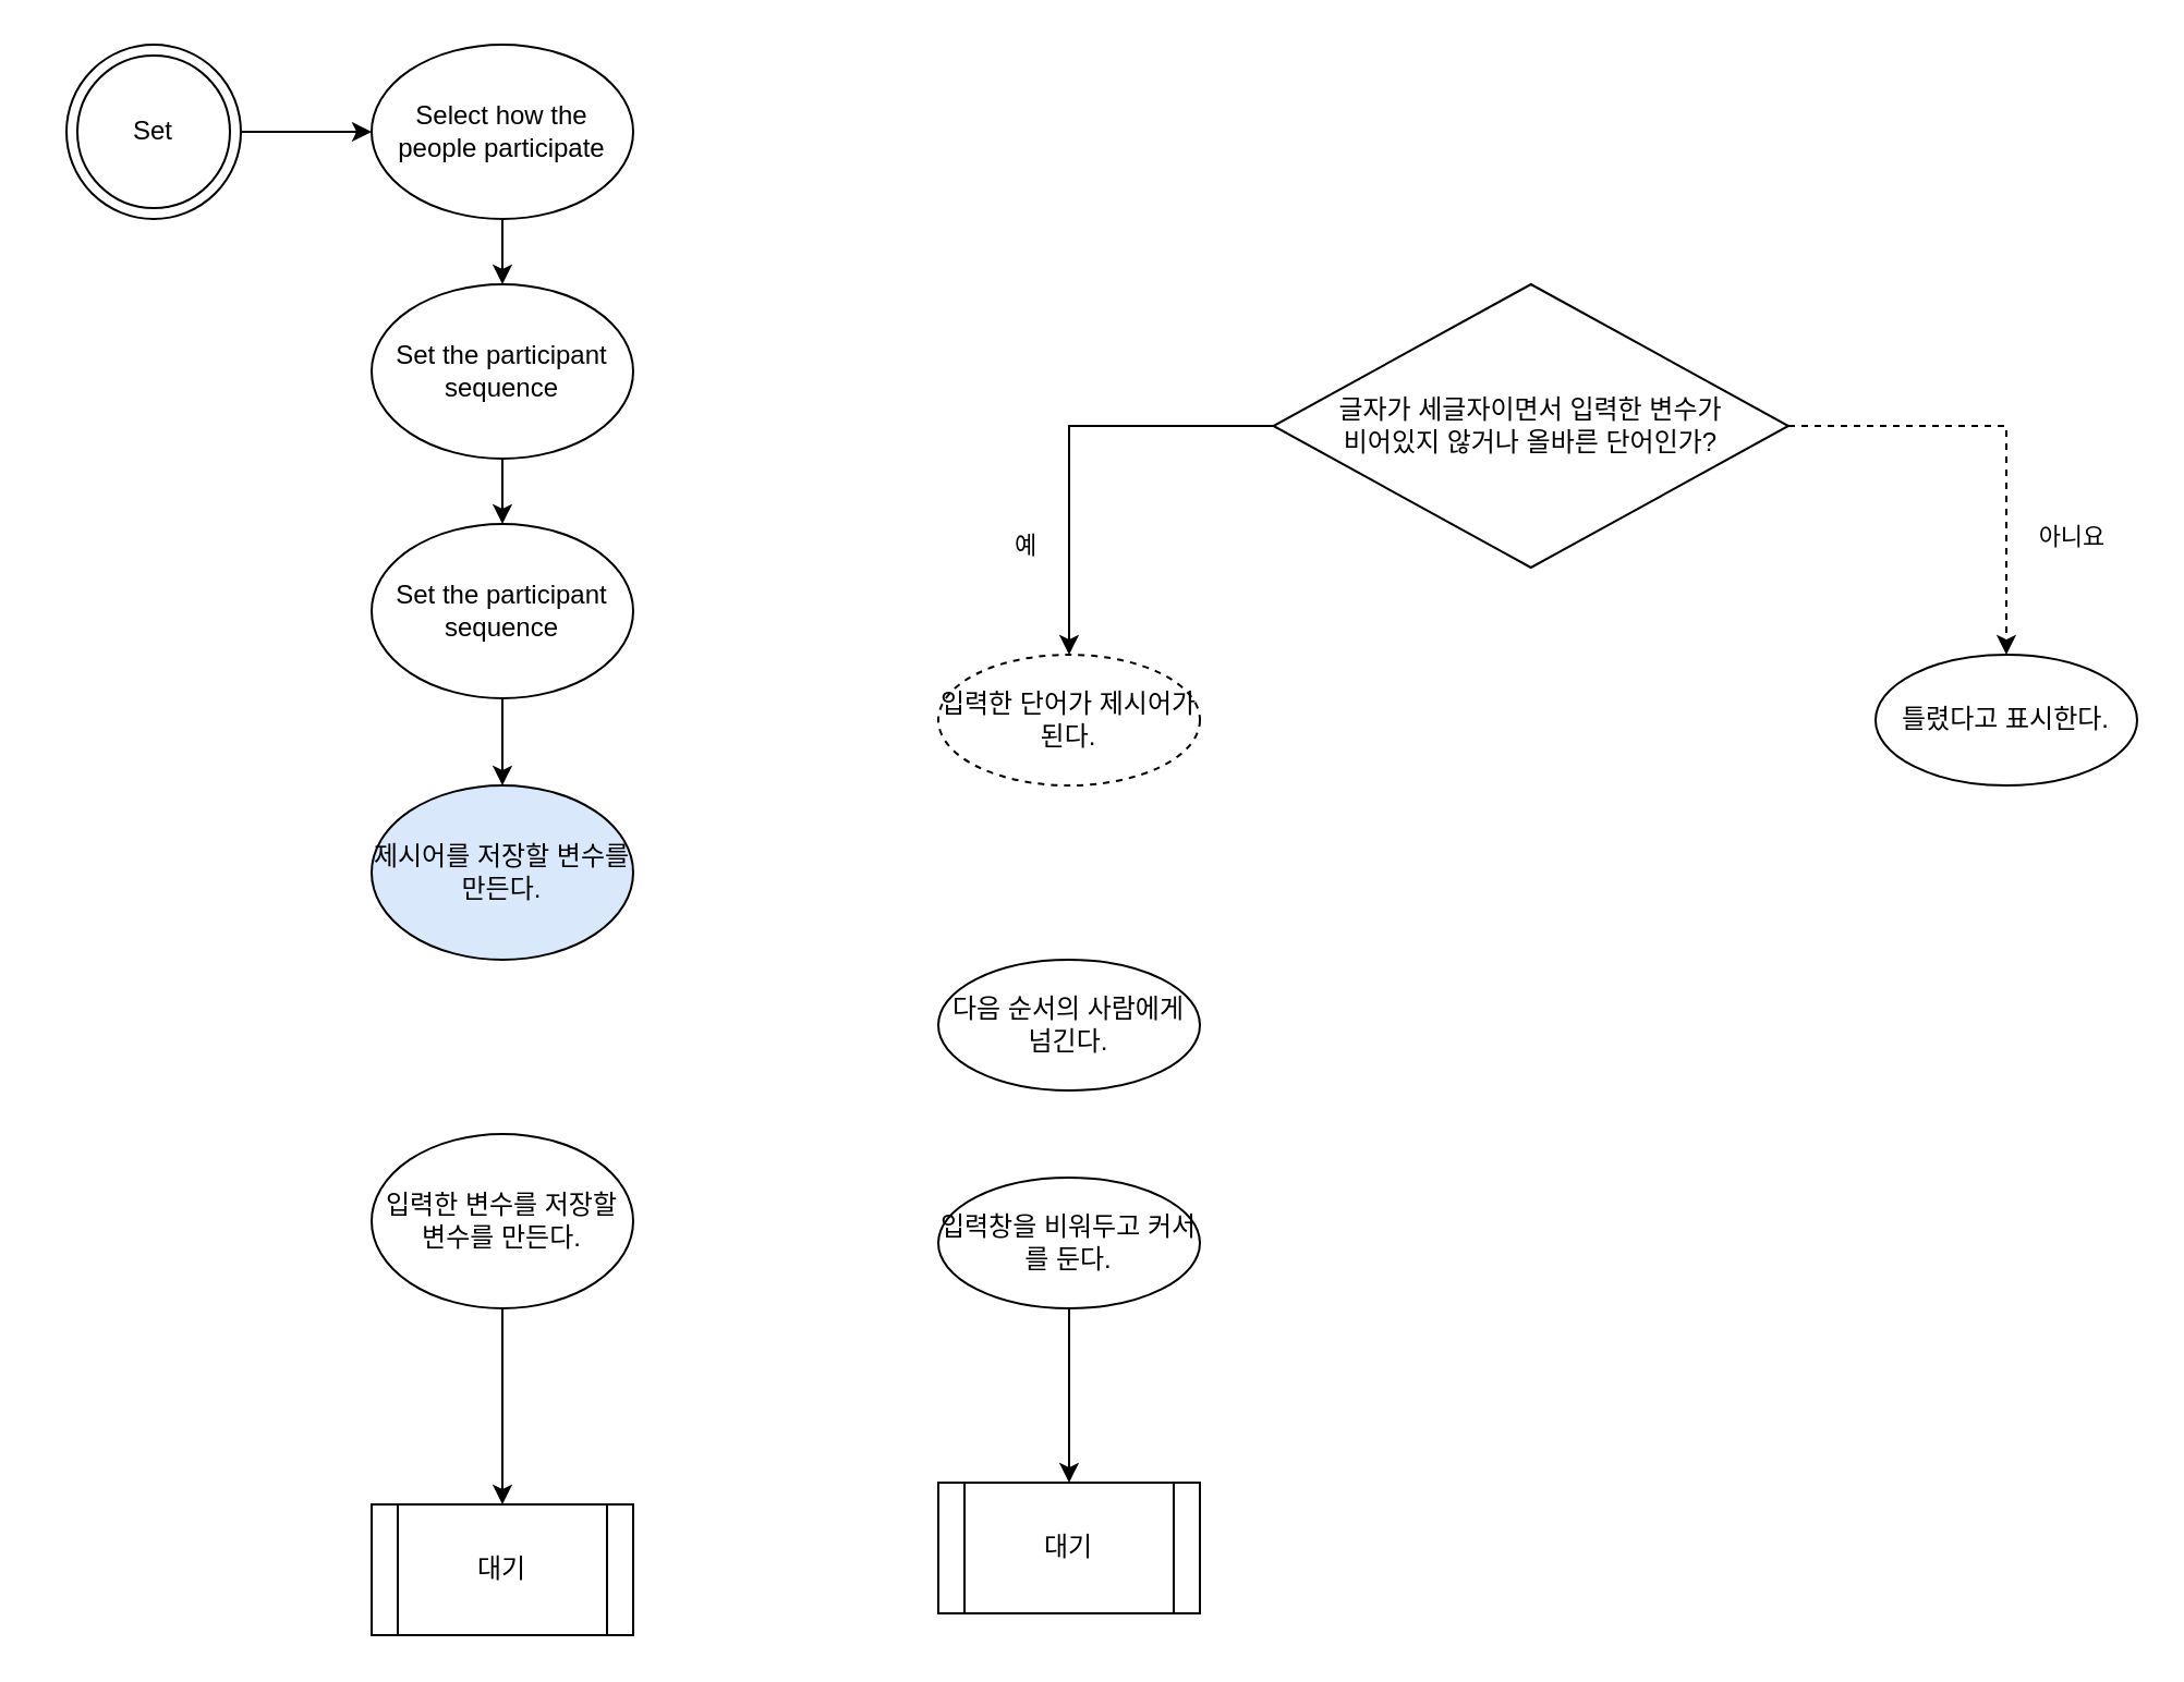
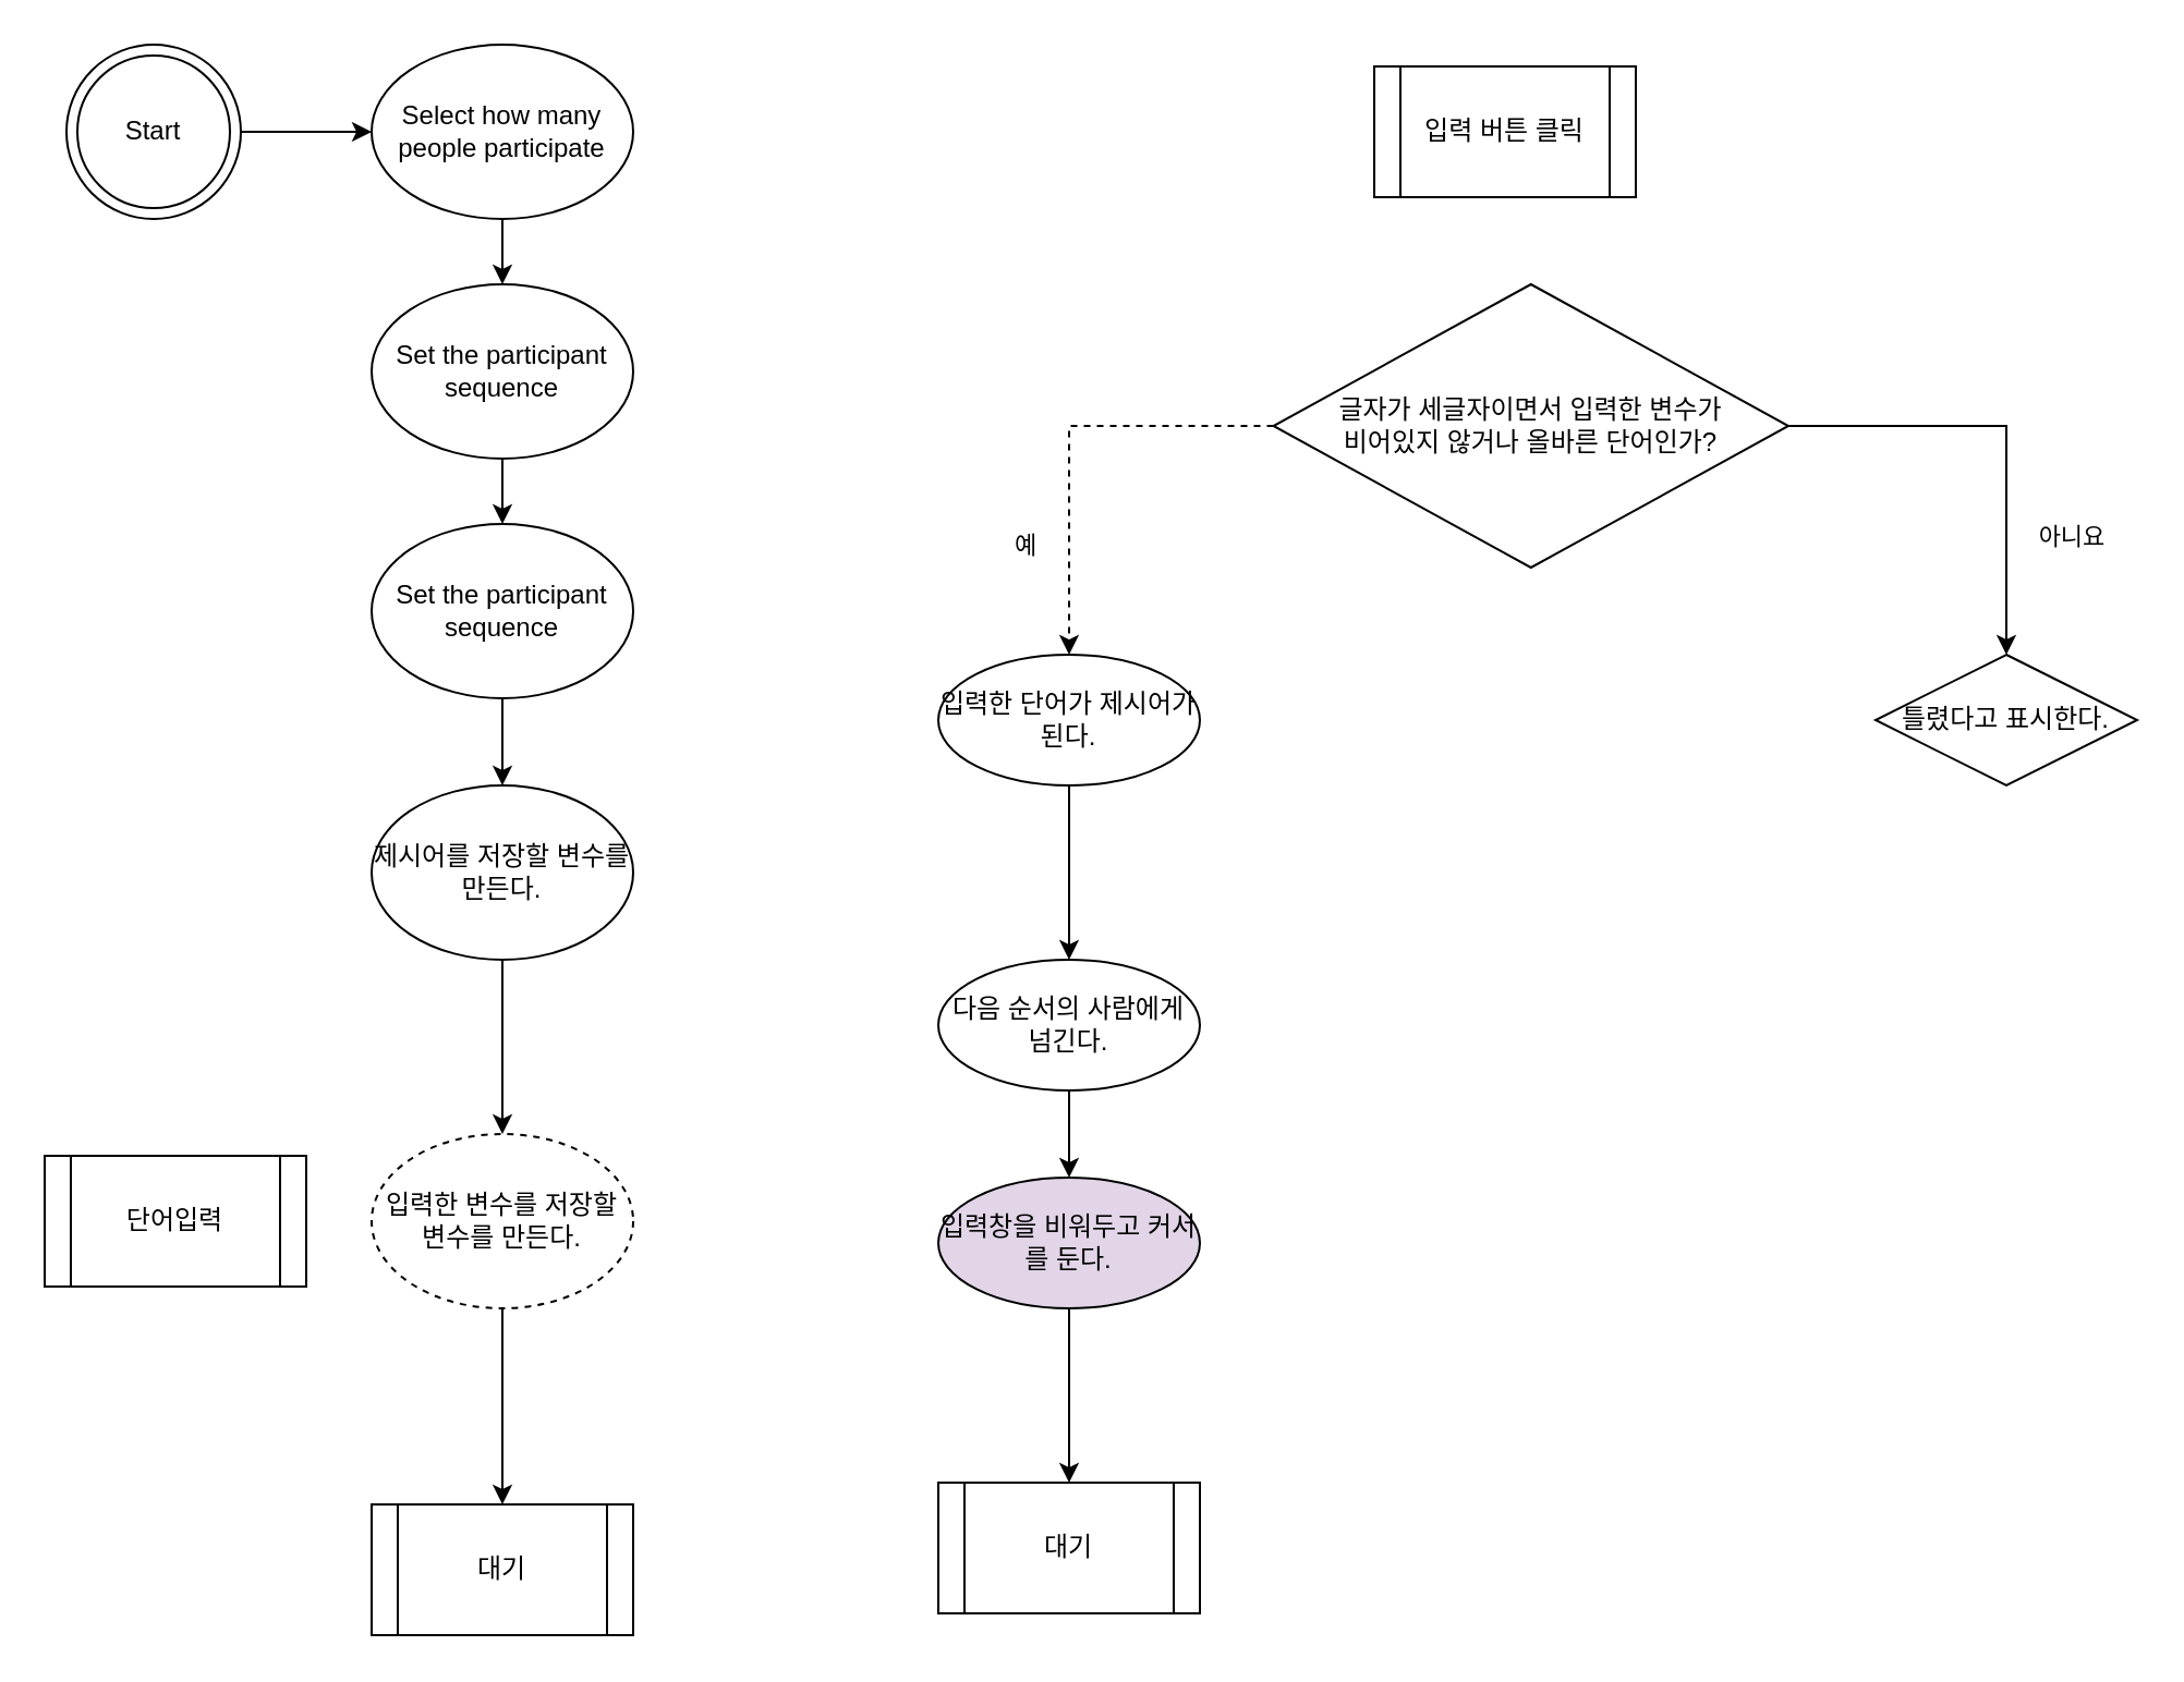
- <mxCell id="4" value="Set" style="ellipse;whiteSpace=wrap;html=1;aspect=fixed;" vertex="1" parent="2"><mxGeometry x="5" y="5" width="70" height="70" as="geometry" /></mxCell>
+ <mxCell id="4" value="Start" style="ellipse;whiteSpace=wrap;html=1;aspect=fixed;" vertex="1" parent="2"><mxGeometry x="5" y="5" width="70" height="70" as="geometry" /></mxCell>
- <mxCell id="6" value="Select how the people participate" style="ellipse;whiteSpace=wrap;html=1;" vertex="1" parent="1"><mxGeometry x="170" y="20" width="120" height="80" as="geometry" /></mxCell>
+ <mxCell id="6" value="Select how many people participate" style="ellipse;whiteSpace=wrap;html=1;" vertex="1" parent="1"><mxGeometry x="170" y="20" width="120" height="80" as="geometry" /></mxCell>
+ <mxCell id="21" value="&lt;span&gt;입력 버튼 클릭&lt;/span&gt;" style="shape=process;whiteSpace=wrap;html=1;backgroundOutline=1;" vertex="1" parent="1"><mxGeometry x="630" y="30" width="120" height="60" as="geometry" /></mxCell>
- <mxCell id="19" value="아니요" style="edgeStyle=orthogonalEdgeStyle;rounded=0;orthogonalLoop=1;jettySize=auto;html=1;dashed=1;" edge="1" parent="1" source="20" target="27"><mxGeometry x="0.475" y="30" relative="1" as="geometry"><mxPoint as="offset" /></mxGeometry></mxCell>
+ <mxCell id="19" value="아니요" style="edgeStyle=orthogonalEdgeStyle;rounded=0;orthogonalLoop=1;jettySize=auto;html=1;" edge="1" parent="1" source="20" target="27"><mxGeometry x="0.475" y="30" relative="1" as="geometry"><mxPoint as="offset" /></mxGeometry></mxCell>
- <mxCell id="18" value="예" style="edgeStyle=orthogonalEdgeStyle;rounded=0;orthogonalLoop=1;jettySize=auto;html=1;" edge="1" parent="1" source="20" target="23"><mxGeometry x="0.497" y="-20" relative="1" as="geometry"><mxPoint as="offset" /></mxGeometry></mxCell>
+ <mxCell id="18" value="예" style="edgeStyle=orthogonalEdgeStyle;rounded=0;orthogonalLoop=1;jettySize=auto;html=1;dashed=1;" edge="1" parent="1" source="20" target="23"><mxGeometry x="0.497" y="-20" relative="1" as="geometry"><mxPoint as="offset" /></mxGeometry></mxCell>
- <mxCell id="23" value="입력한 단어가 제시어가 된다." style="ellipse;whiteSpace=wrap;html=1;dashed=1;" vertex="1" parent="1"><mxGeometry x="430" y="300" width="120" height="60" as="geometry" /></mxCell>
+ <mxCell id="23" value="입력한 단어가 제시어가 된다." style="ellipse;whiteSpace=wrap;html=1;" vertex="1" parent="1"><mxGeometry x="430" y="300" width="120" height="60" as="geometry" /></mxCell>
- <mxCell id="27" value="틀렸다고 표시한다." style="ellipse;whiteSpace=wrap;html=1;" vertex="1" parent="1"><mxGeometry x="860" y="300" width="120" height="60" as="geometry" /></mxCell>
+ <mxCell id="27" value="틀렸다고 표시한다." style="rhombus;whiteSpace=wrap;html=1;" vertex="1" parent="1"><mxGeometry x="860" y="300" width="120" height="60" as="geometry" /></mxCell>
+ <mxCell id="22" value="" style="edgeStyle=orthogonalEdgeStyle;rounded=0;orthogonalLoop=1;jettySize=auto;html=1;" edge="1" parent="1" source="23" target="25"><mxGeometry relative="1" as="geometry" /></mxCell>
- <mxCell id="13" value="제시어를 저장할 변수를 만든다." style="ellipse;whiteSpace=wrap;html=1;fillColor=#dae8fc;" vertex="1" parent="1"><mxGeometry x="170" y="360" width="120" height="80" as="geometry" /></mxCell>
+ <mxCell id="13" value="제시어를 저장할 변수를 만든다." style="ellipse;whiteSpace=wrap;html=1;" vertex="1" parent="1"><mxGeometry x="170" y="360" width="120" height="80" as="geometry" /></mxCell>
+ <mxCell id="12" value="" style="edgeStyle=orthogonalEdgeStyle;rounded=0;orthogonalLoop=1;jettySize=auto;html=1;" edge="1" parent="1" source="13" target="15"><mxGeometry relative="1" as="geometry" /></mxCell>
+ <mxCell id="24" value="" style="edgeStyle=orthogonalEdgeStyle;rounded=0;orthogonalLoop=1;jettySize=auto;html=1;" edge="1" parent="1" source="25" target="29"><mxGeometry relative="1" as="geometry" /></mxCell>
+ <mxCell id="17" value="단어입력" style="shape=process;whiteSpace=wrap;html=1;backgroundOutline=1;" vertex="1" parent="1"><mxGeometry x="20" y="530" width="120" height="60" as="geometry" /></mxCell>
- <mxCell id="15" value="입력한 변수를 저장할 변수를 만든다." style="ellipse;whiteSpace=wrap;html=1;" vertex="1" parent="1"><mxGeometry x="170" y="520" width="120" height="80" as="geometry" /></mxCell>
+ <mxCell id="15" value="입력한 변수를 저장할 변수를 만든다." style="ellipse;whiteSpace=wrap;html=1;dashed=1;" vertex="1" parent="1"><mxGeometry x="170" y="520" width="120" height="80" as="geometry" /></mxCell>
- <mxCell id="29" value="입력창을 비워두고 커서를 둔다." style="ellipse;whiteSpace=wrap;html=1;" vertex="1" parent="1"><mxGeometry x="430" y="540" width="120" height="60" as="geometry" /></mxCell>
+ <mxCell id="29" value="입력창을 비워두고 커서를 둔다." style="ellipse;whiteSpace=wrap;html=1;fillColor=#e1d5e7;" vertex="1" parent="1"><mxGeometry x="430" y="540" width="120" height="60" as="geometry" /></mxCell>
